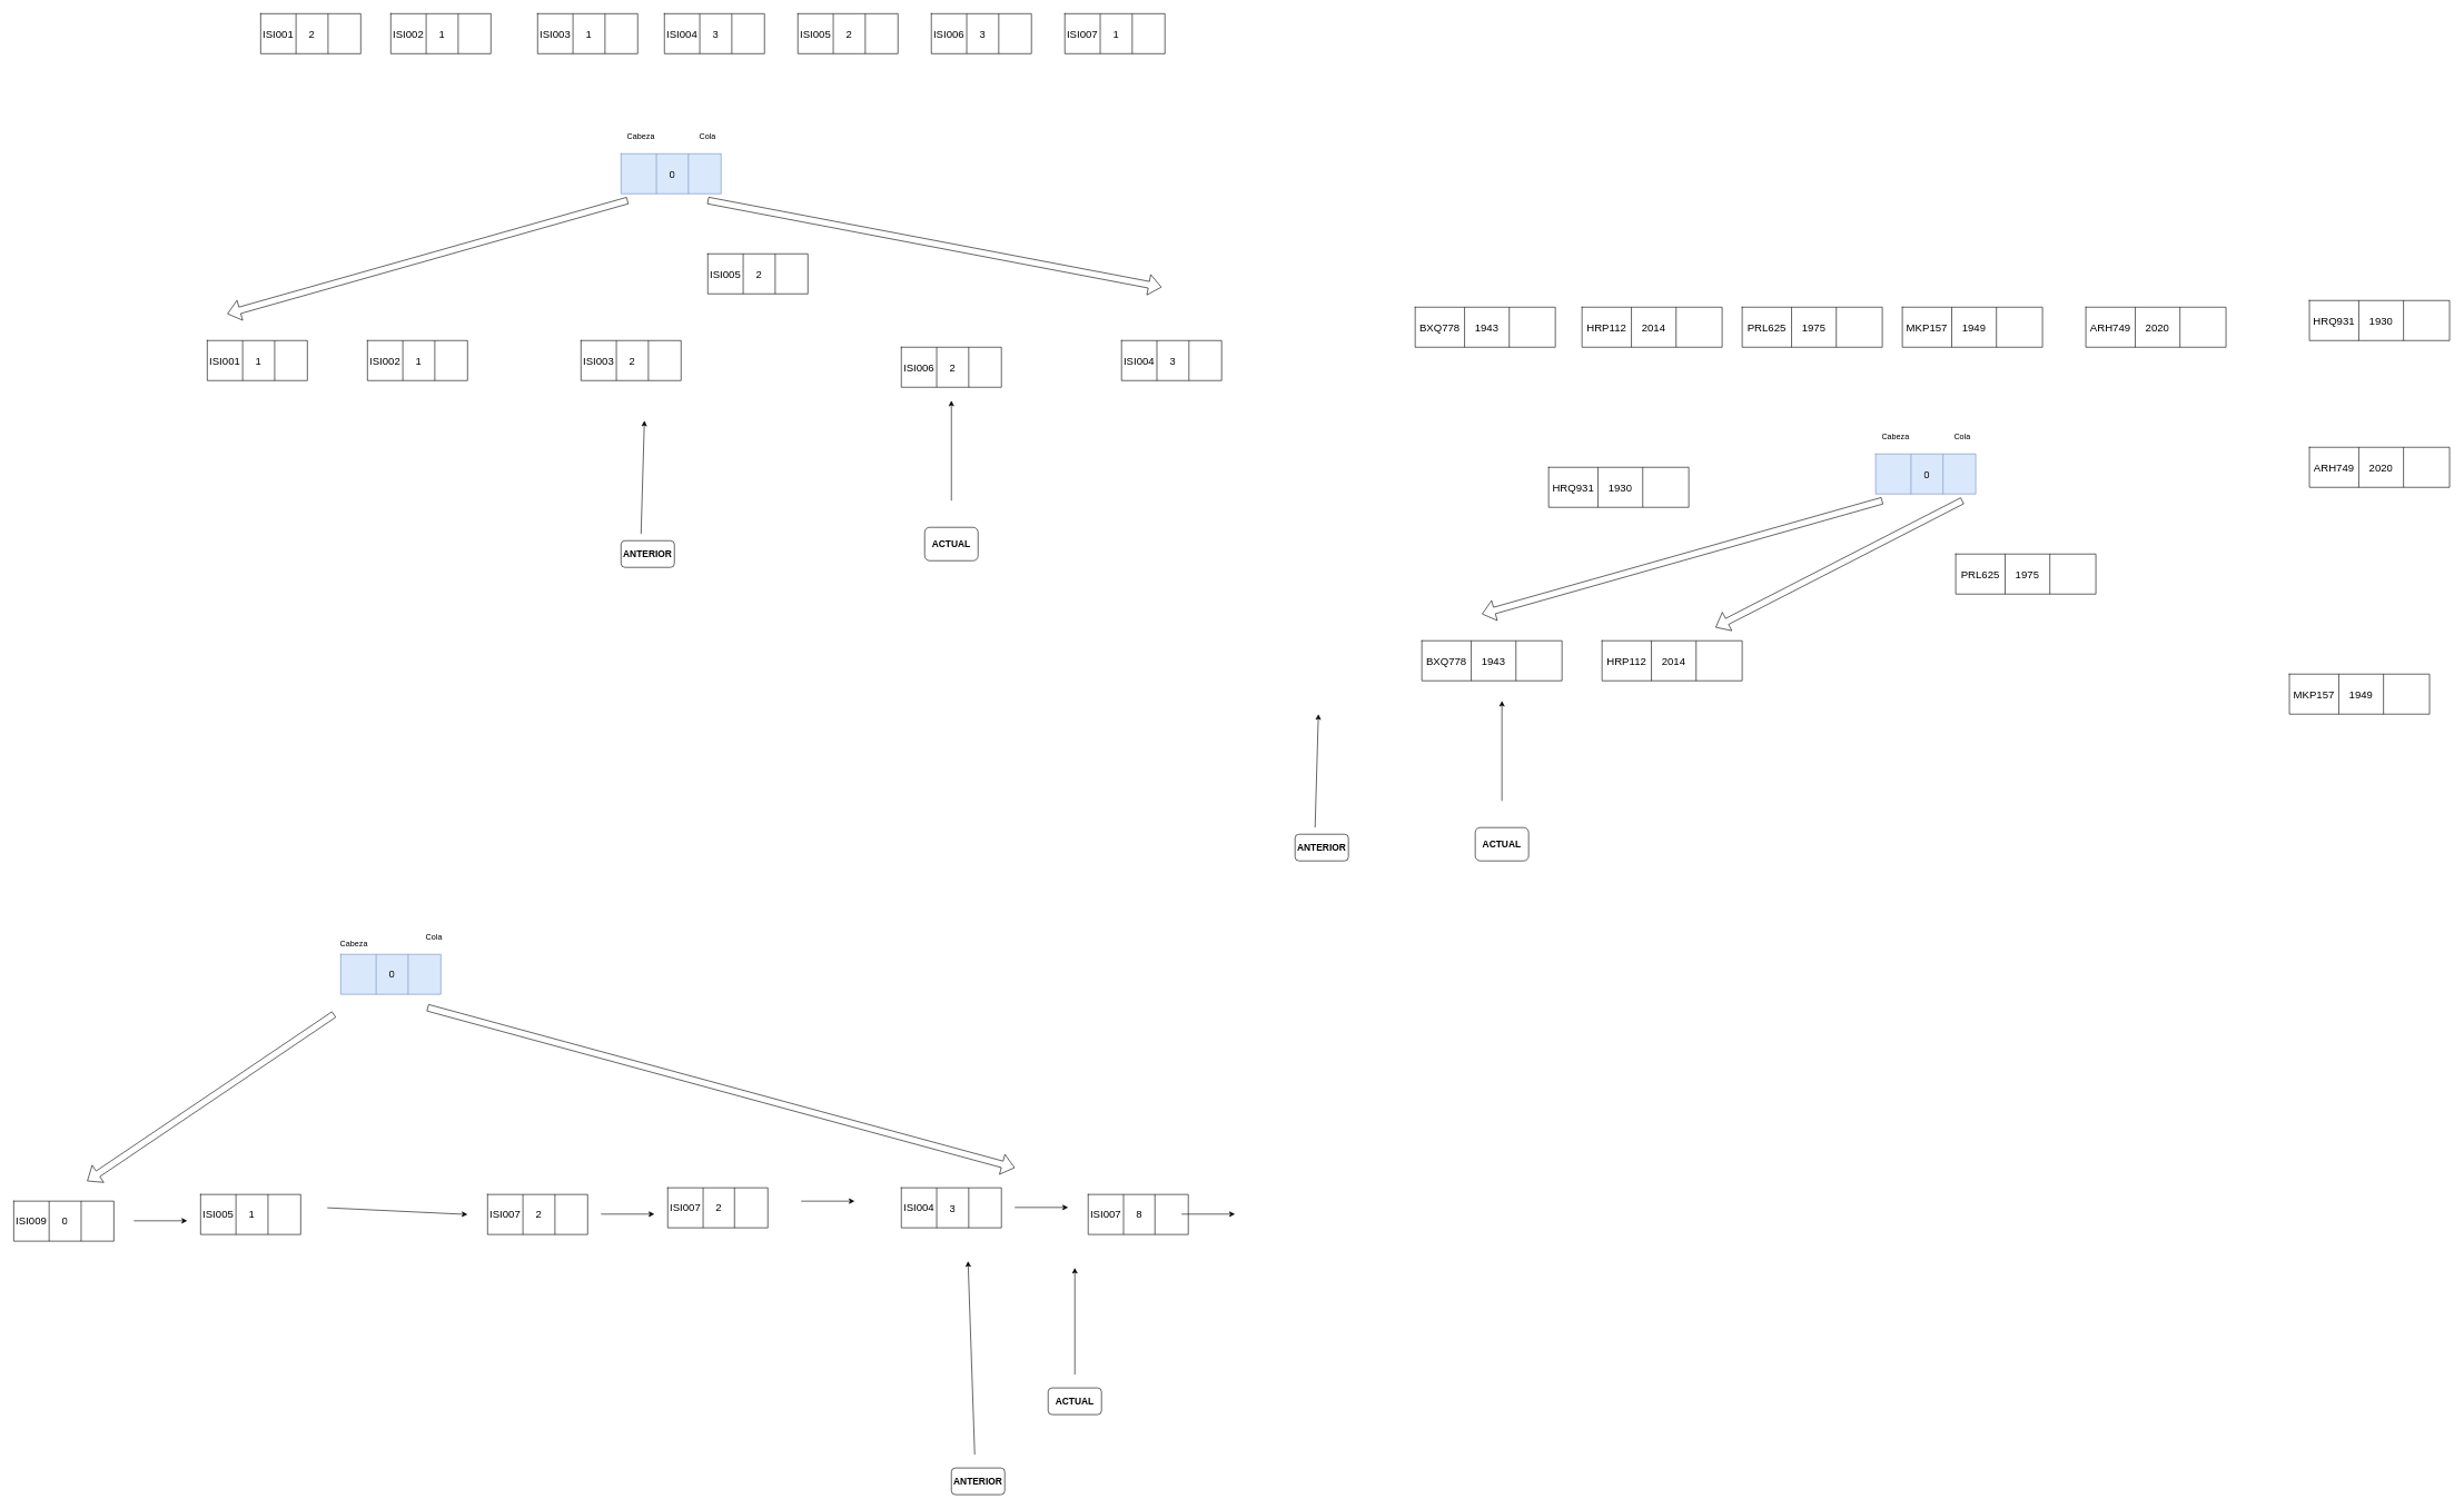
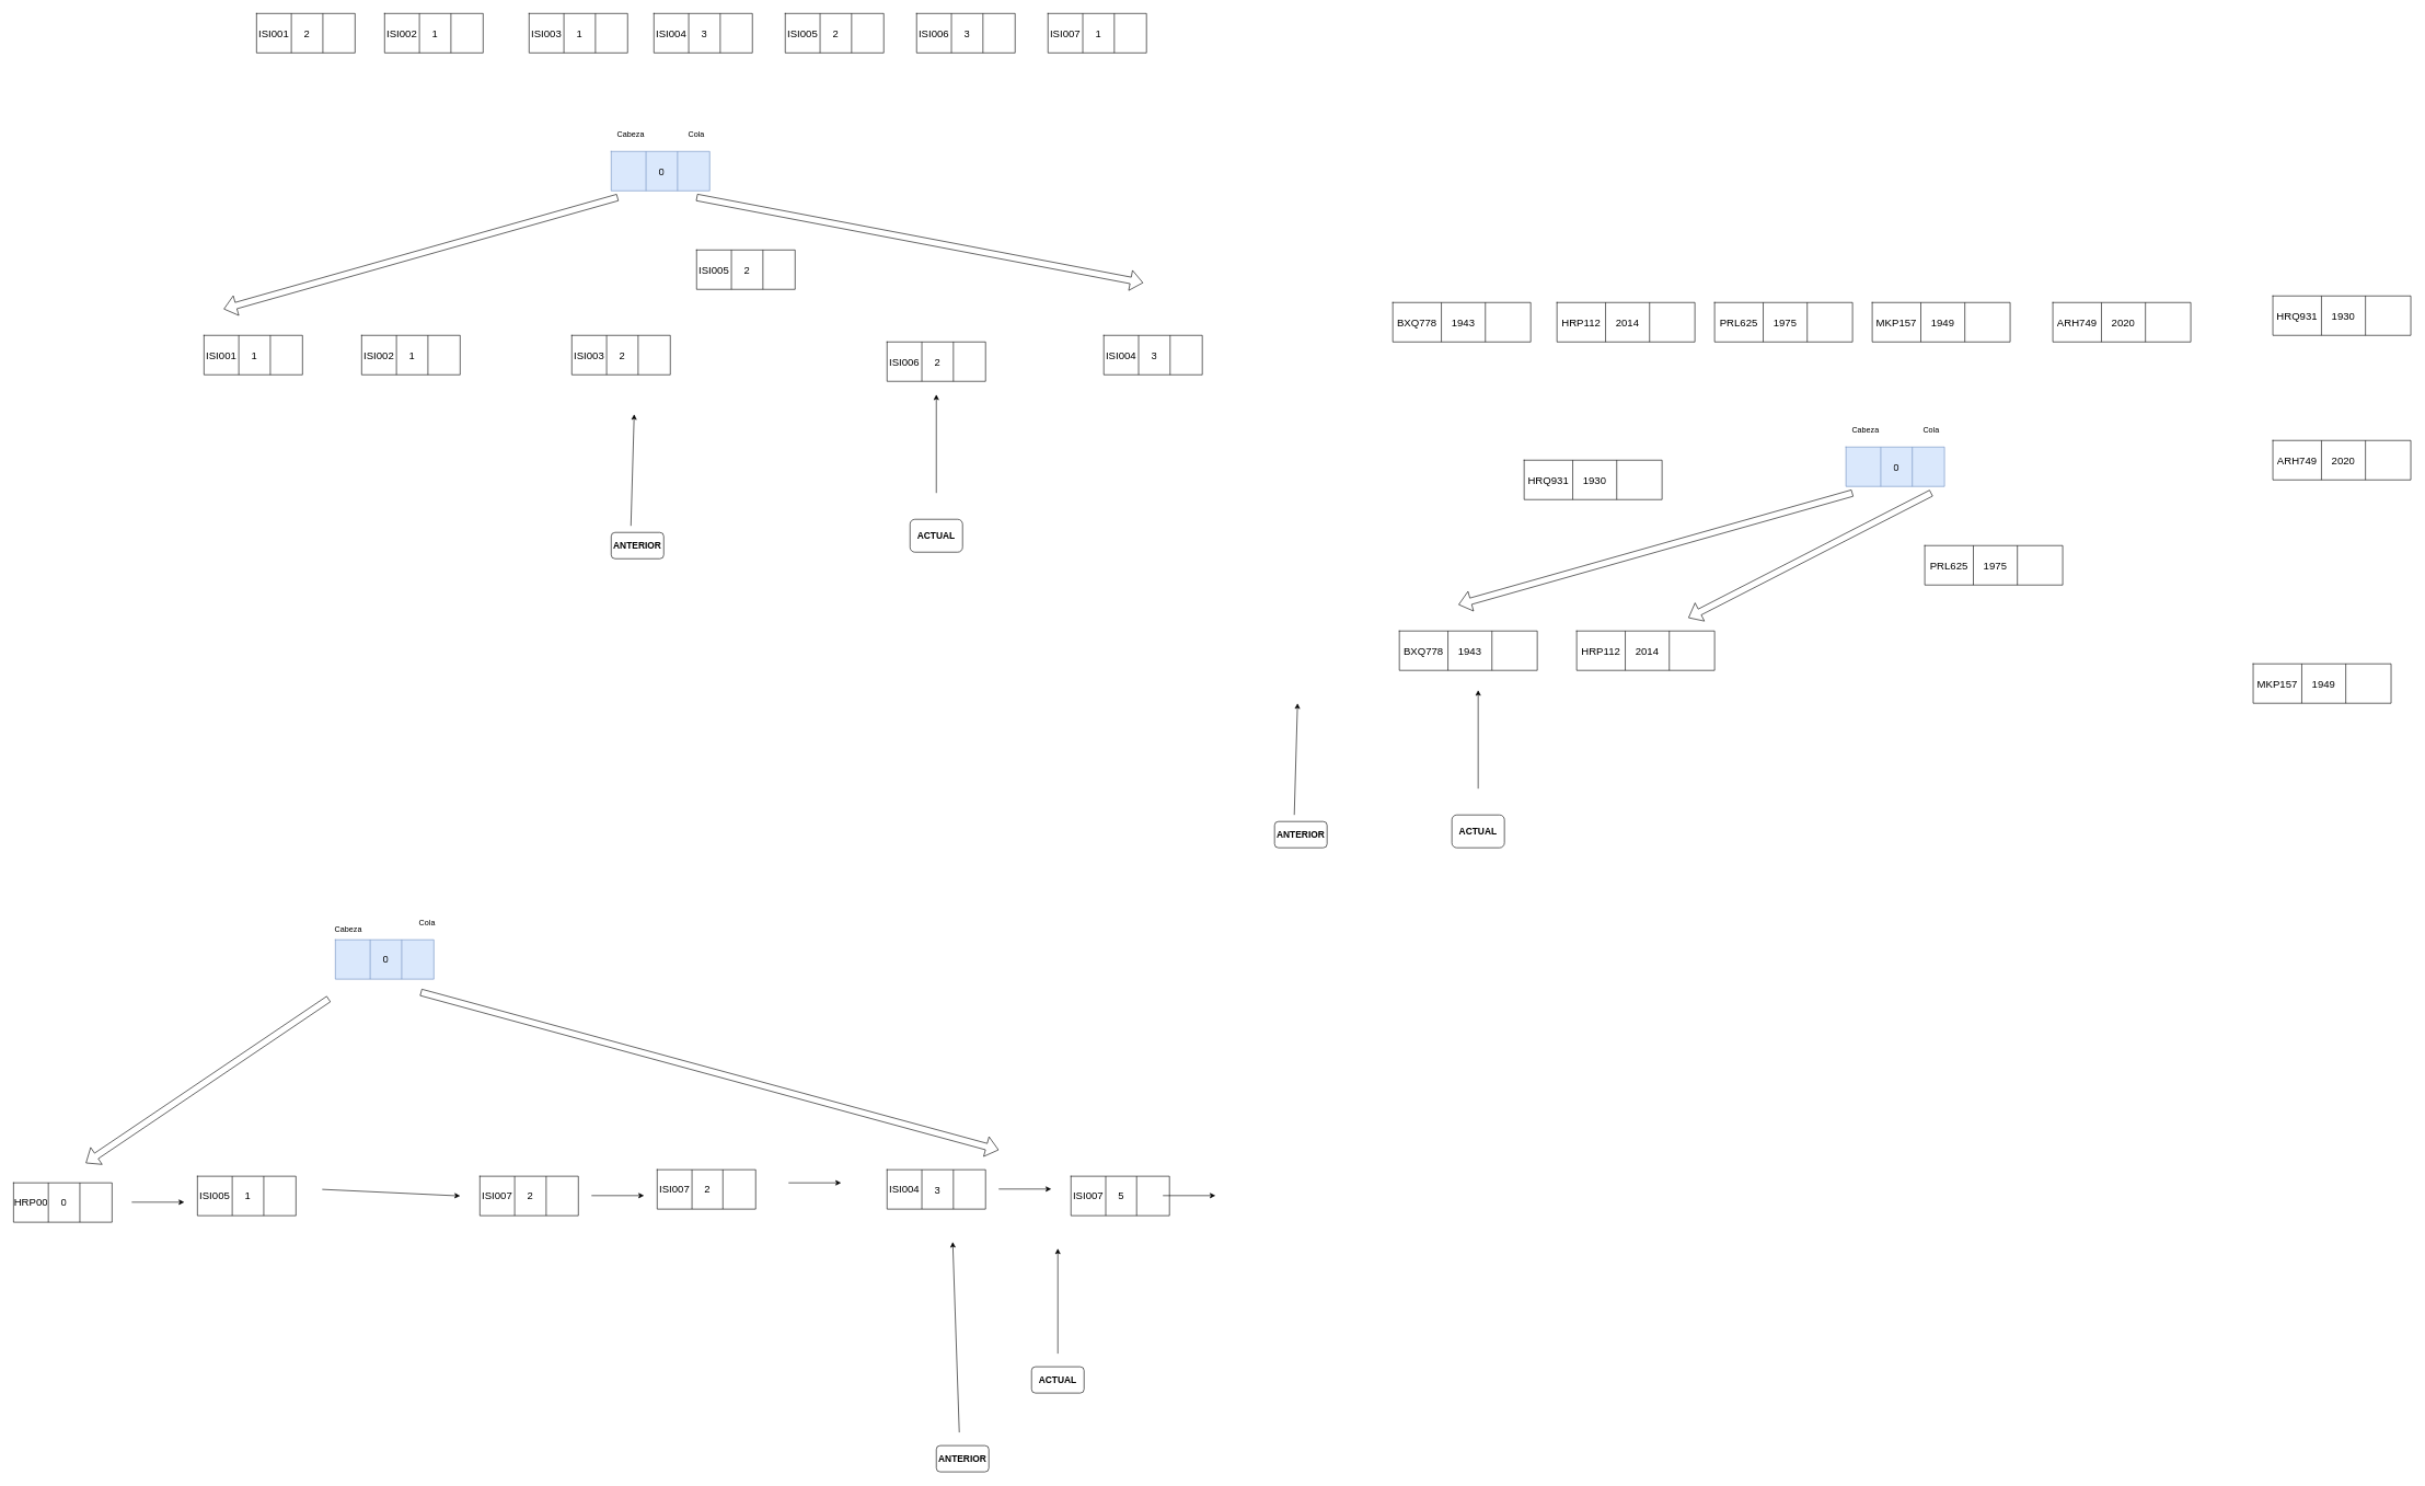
- <mxCell id="61" value="8" style="shape=partialRectangle;html=1;whiteSpace=wrap;connectable=0;strokeColor=inherit;overflow=hidden;fillColor=none;top=0;left=0;bottom=0;right=0;pointerEvents=1;fontSize=16;" parent="59" vertex="1"><mxGeometry x="53" width="47" height="60" as="geometry"><mxRectangle width="47" height="60" as="alternateBounds" /></mxGeometry></mxCell>
+ <mxCell id="61" value="5" style="shape=partialRectangle;html=1;whiteSpace=wrap;connectable=0;strokeColor=inherit;overflow=hidden;fillColor=none;top=0;left=0;bottom=0;right=0;pointerEvents=1;fontSize=16;" parent="59" vertex="1"><mxGeometry x="53" width="47" height="60" as="geometry"><mxRectangle width="47" height="60" as="alternateBounds" /></mxGeometry></mxCell>
- <mxCell id="48" value="ISI009" style="shape=partialRectangle;html=1;whiteSpace=wrap;connectable=0;strokeColor=inherit;overflow=hidden;fillColor=none;top=0;left=0;bottom=0;right=0;pointerEvents=1;fontSize=16;" parent="47" vertex="1"><mxGeometry width="53" height="60" as="geometry"><mxRectangle width="53" height="60" as="alternateBounds" /></mxGeometry></mxCell>
+ <mxCell id="48" value="HRP009" style="shape=partialRectangle;html=1;whiteSpace=wrap;connectable=0;strokeColor=inherit;overflow=hidden;fillColor=none;top=0;left=0;bottom=0;right=0;pointerEvents=1;fontSize=16;" parent="47" vertex="1"><mxGeometry width="53" height="60" as="geometry"><mxRectangle width="53" height="60" as="alternateBounds" /></mxGeometry></mxCell>
